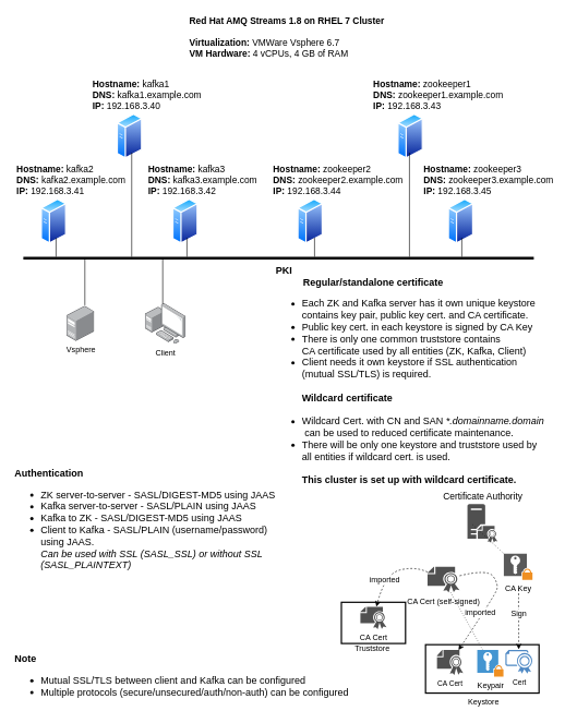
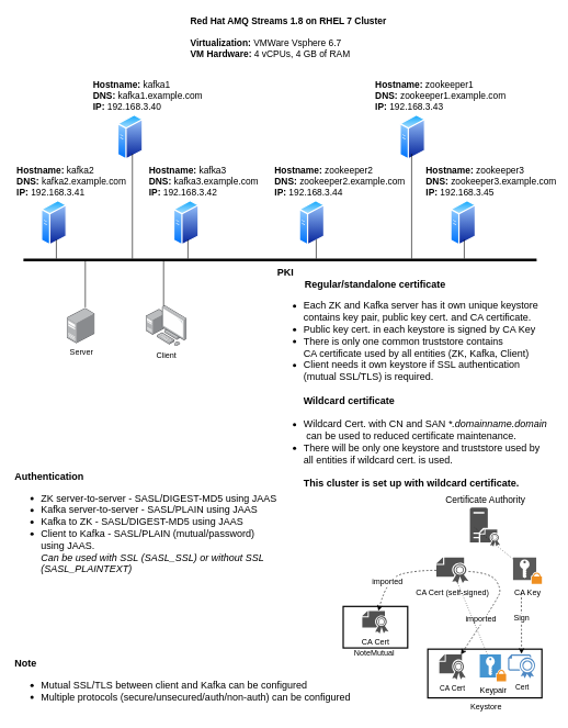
- <mxCell id="2" value="Vsphere" style="points=[];aspect=fixed;html=1;align=center;shadow=0;dashed=0;image;image=img/lib/allied_telesis/computer_and_terminals/Server_Desktop.svg;" parent="1" vertex="1"><mxGeometry x="101.2" y="467.2" width="42.6" height="54" as="geometry" /></mxCell>
+ <mxCell id="2" value="Server" style="points=[];aspect=fixed;html=1;align=center;shadow=0;dashed=0;image;image=img/lib/allied_telesis/computer_and_terminals/Server_Desktop.svg;" parent="1" vertex="1"><mxGeometry x="101.2" y="467.2" width="42.6" height="54" as="geometry" /></mxCell>
- <mxCell id="12" value="Authentication&lt;br style=&quot;font-size: 15px&quot;&gt;&lt;ul style=&quot;font-size: 15px&quot;&gt;&lt;li&gt;&lt;span style=&quot;font-weight: normal&quot;&gt;ZK server-to-server - SASL/DIGEST-MD5 using JAAS&lt;/span&gt;&lt;/li&gt;&lt;li&gt;&lt;span style=&quot;font-weight: normal&quot;&gt;Kafka server-to-server - SASL/PLAIN using JAAS&lt;/span&gt;&lt;/li&gt;&lt;li style=&quot;font-size: 15px&quot;&gt;&lt;span style=&quot;font-weight: normal ; font-size: 15px&quot;&gt;Kafka to ZK - SASL/DIGEST-MD5 using JAAS&lt;/span&gt;&lt;/li&gt;&lt;li&gt;&lt;span style=&quot;font-weight: normal&quot;&gt;Client to Kafka - SASL/PLAIN (username/password)&lt;br&gt;using JAAS.&lt;br&gt;&lt;i&gt;Can be used with SSL (SASL_SSL) or without SSL&lt;br&gt;(SASL_PLAINTEXT)&lt;/i&gt;&lt;/span&gt;&lt;/li&gt;&lt;/ul&gt;" style="text;html=1;align=left;verticalAlign=middle;resizable=0;points=[];autosize=1;strokeColor=none;fillColor=none;fontStyle=1;fontSize=15;" parent="1" vertex="1"><mxGeometry x="20" y="711" width="408" height="178" as="geometry" /></mxCell>
+ <mxCell id="12" value="Authentication&lt;br style=&quot;font-size: 15px&quot;&gt;&lt;ul style=&quot;font-size: 15px&quot;&gt;&lt;li&gt;&lt;span style=&quot;font-weight: normal&quot;&gt;ZK server-to-server - SASL/DIGEST-MD5 using JAAS&lt;/span&gt;&lt;/li&gt;&lt;li&gt;&lt;span style=&quot;font-weight: normal&quot;&gt;Kafka server-to-server - SASL/PLAIN using JAAS&lt;/span&gt;&lt;/li&gt;&lt;li style=&quot;font-size: 15px&quot;&gt;&lt;span style=&quot;font-weight: normal ; font-size: 15px&quot;&gt;Kafka to ZK - SASL/DIGEST-MD5 using JAAS&lt;/span&gt;&lt;/li&gt;&lt;li&gt;&lt;span style=&quot;font-weight: normal&quot;&gt;Client to Kafka - SASL/PLAIN (mutual/password)&lt;br&gt;using JAAS.&lt;br&gt;&lt;i&gt;Can be used with SSL (SASL_SSL) or without SSL&lt;br&gt;(SASL_PLAINTEXT)&lt;/i&gt;&lt;/span&gt;&lt;/li&gt;&lt;/ul&gt;" style="text;html=1;align=left;verticalAlign=middle;resizable=0;points=[];autosize=1;strokeColor=none;fillColor=none;fontStyle=1;fontSize=15;" parent="1" vertex="1"><mxGeometry x="20" y="711" width="408" height="178" as="geometry" /></mxCell>
- <mxCell id="24" value="CA Key" style="shadow=0;dashed=0;html=1;strokeColor=none;fillColor=#595959;labelPosition=center;verticalLabelPosition=bottom;verticalAlign=top;align=center;outlineConnect=0;shape=mxgraph.veeam.2d.private_key;labelBackgroundColor=none;fontFamily=Helvetica;fontSize=12;fontColor=#000000;" parent="1" vertex="1"><mxGeometry x="769.2" y="845.8" width="43.8" height="40" as="geometry" /></mxCell>
+ <mxCell id="24" value="CA Key" style="shadow=0;dashed=0;html=1;strokeColor=none;fillColor=#595959;labelPosition=center;verticalLabelPosition=bottom;verticalAlign=top;align=center;outlineConnect=0;shape=mxgraph.veeam.2d.private_key;labelBackgroundColor=none;fontFamily=Helvetica;fontSize=12;fontColor=#000000;" parent="1" vertex="1"><mxGeometry x="779.2" y="845.8" width="43.8" height="40" as="geometry" /></mxCell>
- <mxCell id="23" value="CA Cert (self-signed)" style="sketch=0;pointerEvents=1;shadow=0;dashed=0;html=1;strokeColor=none;fillColor=#505050;labelPosition=center;verticalLabelPosition=bottom;verticalAlign=top;outlineConnect=0;align=center;shape=mxgraph.office.security.certificate;labelBackgroundColor=none;fontFamily=Helvetica;fontSize=12;fontColor=#000000;" parent="1" vertex="1"><mxGeometry x="652.6" y="865.8" width="49" height="39.2" as="geometry" /></mxCell>
+ <mxCell id="23" value="CA Cert (self-signed)" style="sketch=0;pointerEvents=1;shadow=0;dashed=0;html=1;strokeColor=none;fillColor=#505050;labelPosition=center;verticalLabelPosition=bottom;verticalAlign=top;outlineConnect=0;align=center;shape=mxgraph.office.security.certificate;labelBackgroundColor=none;fontFamily=Helvetica;fontSize=12;fontColor=#000000;" parent="1" vertex="1"><mxGeometry x="662.6" y="845.8" width="49" height="39.2" as="geometry" /></mxCell>
- <mxCell id="33" value="Truststore" style="text;html=1;align=center;verticalAlign=middle;resizable=0;points=[];autosize=1;strokeColor=none;fillColor=none;fontSize=12;fontFamily=Helvetica;fontColor=none;" parent="1" vertex="1"><mxGeometry x="533" y="981.2" width="70" height="20" as="geometry" /></mxCell>
+ <mxCell id="33" value="NoteMutual" style="text;html=1;align=center;verticalAlign=middle;resizable=0;points=[];autosize=1;strokeColor=none;fillColor=none;fontSize=12;fontFamily=Helvetica;fontColor=none;" parent="1" vertex="1"><mxGeometry x="533" y="981.2" width="70" height="20" as="geometry" /></mxCell>
